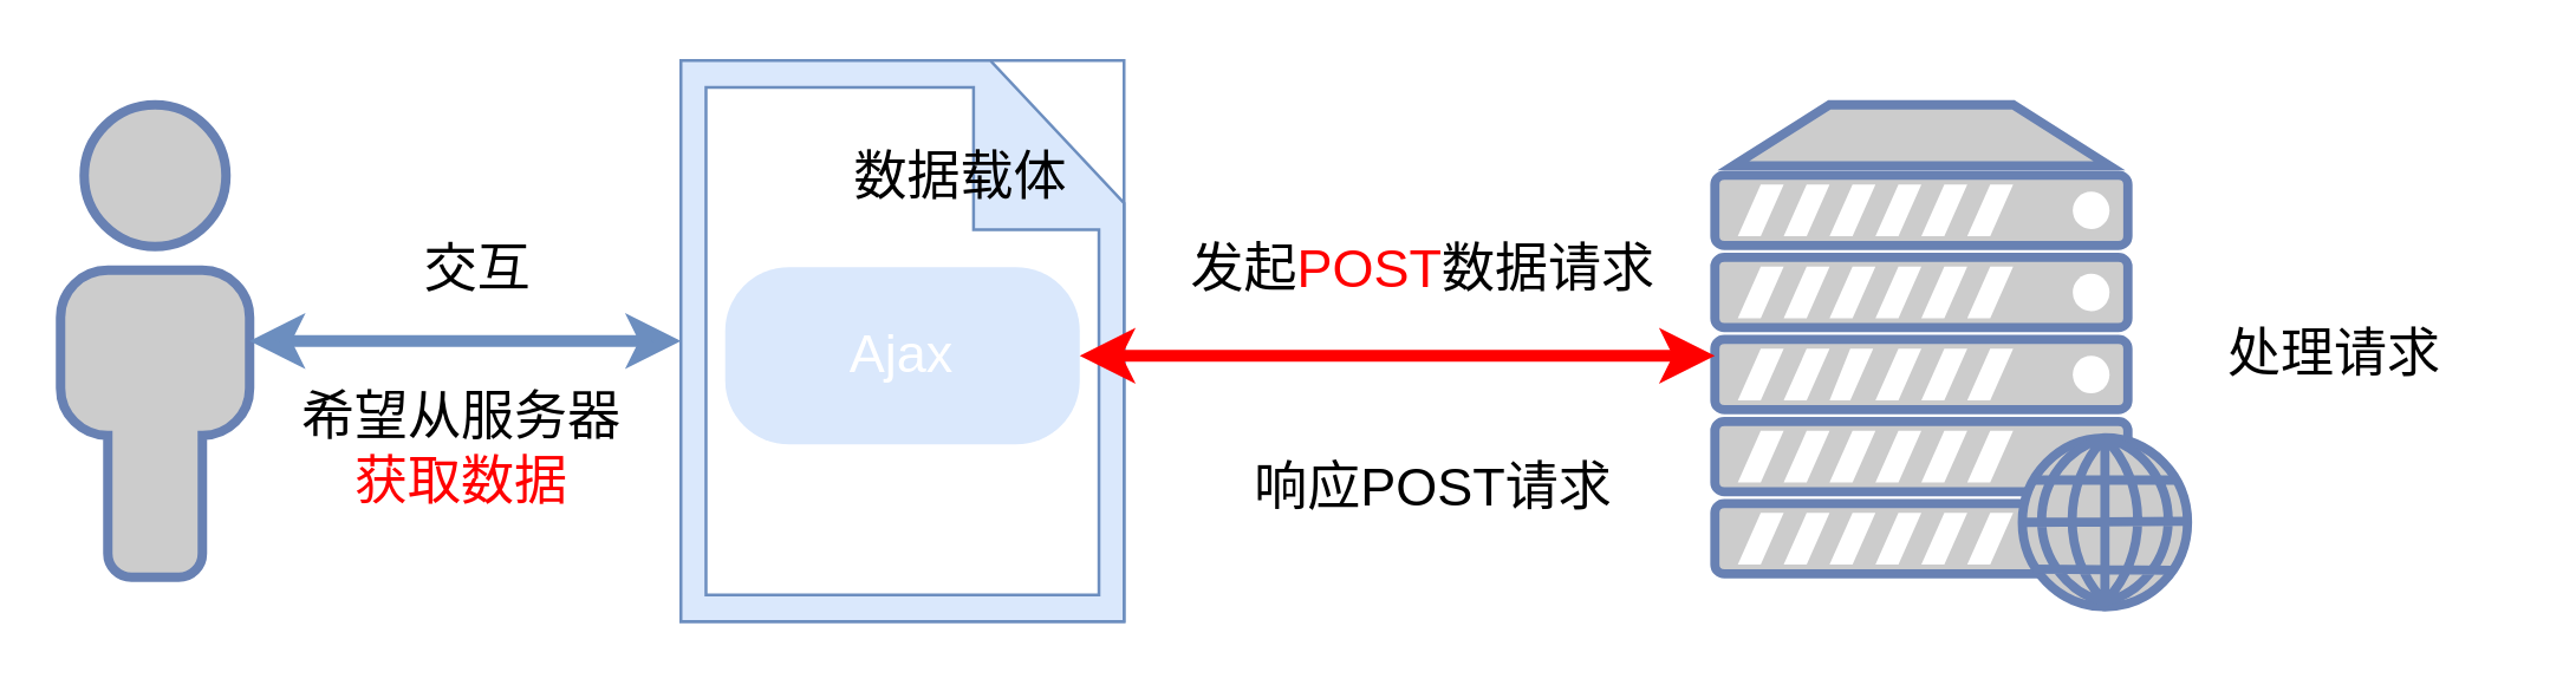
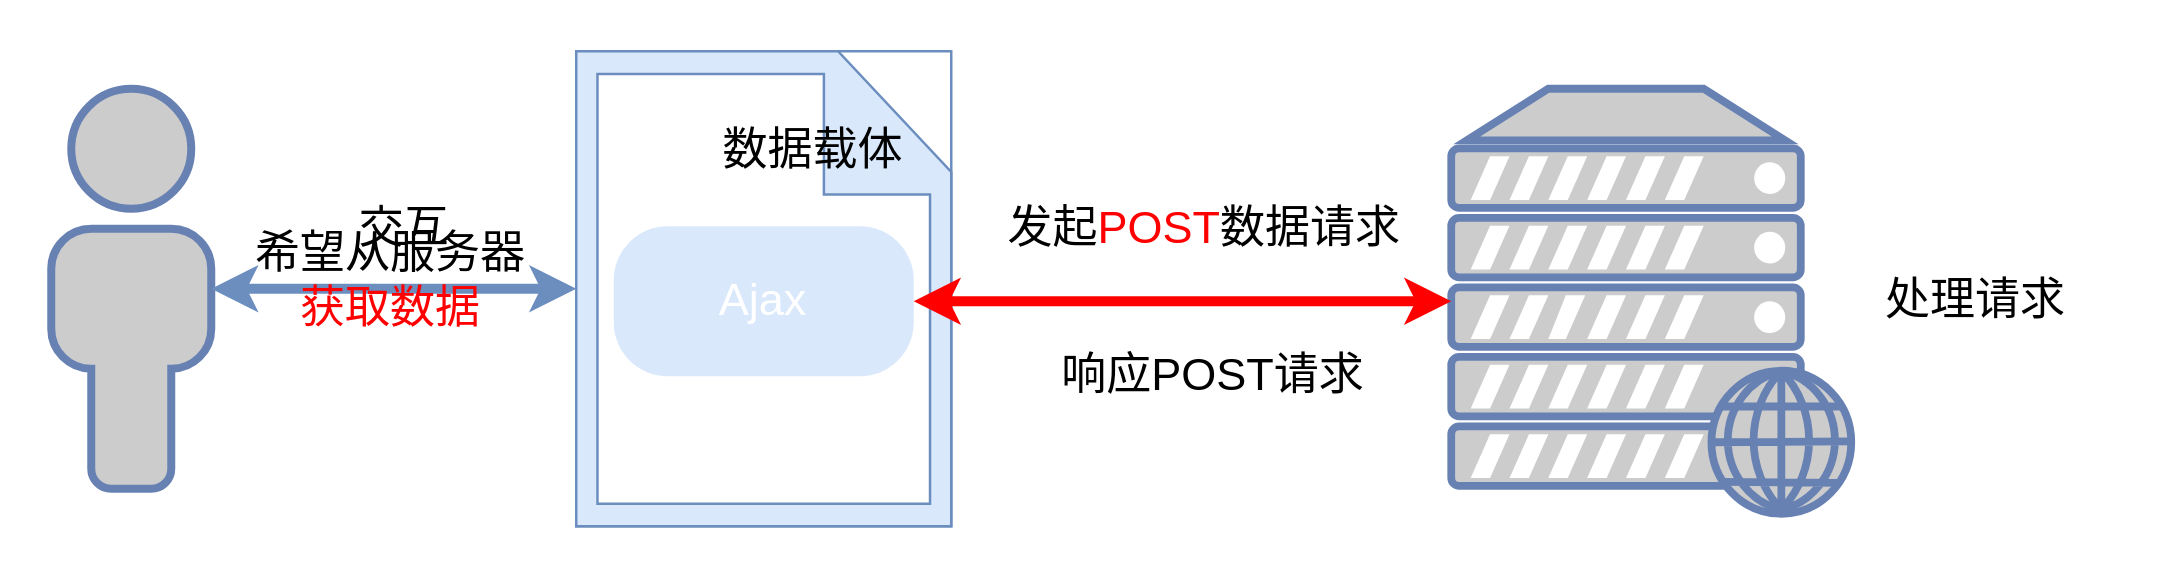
- <mxCell id="12" value="&lt;font style=&quot;font-size: 18px;&quot;&gt;希望从服务器&lt;font style=&quot;font-size: 18px;&quot; color=&quot;#ff0000&quot;&gt;获取数据&lt;/font&gt;&lt;/font&gt;" style="rounded=0;whiteSpace=wrap;html=1;fillColor=none;strokeColor=none;" parent="1" vertex="1"><mxGeometry x="96" y="122" width="120" height="60" as="geometry" /></mxCell>
+ <mxCell id="12" value="&lt;font style=&quot;font-size: 18px;&quot;&gt;希望从服务器&lt;font style=&quot;font-size: 18px;&quot; color=&quot;#ff0000&quot;&gt;获取数据&lt;/font&gt;&lt;/font&gt;" style="rounded=0;whiteSpace=wrap;html=1;fillColor=none;strokeColor=none;" parent="1" vertex="1"><mxGeometry x="96" y="82" width="120" height="60" as="geometry" /></mxCell>
- <mxCell id="13" value="&lt;span style=&quot;font-size: 18px;&quot;&gt;响应POST请求&lt;br&gt;&lt;/span&gt;" style="rounded=0;whiteSpace=wrap;html=1;fillColor=none;strokeColor=none;" parent="1" vertex="1"><mxGeometry x="420" y="135" width="130" height="60" as="geometry" /></mxCell>
+ <mxCell id="13" value="&lt;span style=&quot;font-size: 18px;&quot;&gt;响应POST请求&lt;br&gt;&lt;/span&gt;" style="rounded=0;whiteSpace=wrap;html=1;fillColor=none;strokeColor=none;" parent="1" vertex="1"><mxGeometry x="420" y="120" width="130" height="60" as="geometry" /></mxCell>
